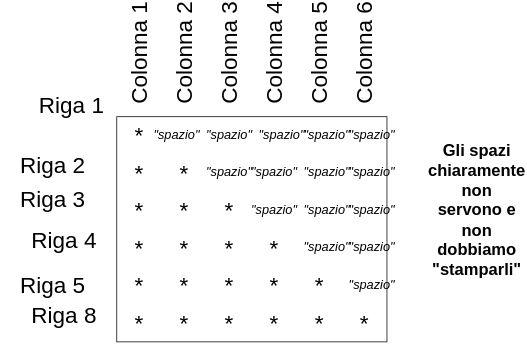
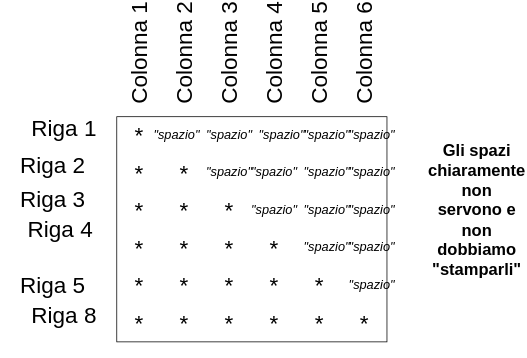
- <mxCell id="24" value="Riga 1" style="text;html=1;strokeColor=none;fillColor=none;align=center;verticalAlign=middle;whiteSpace=wrap;rounded=0;fontSize=30;" vertex="1" parent="1"><mxGeometry x="45" y="90" width="100" height="30" as="geometry" /></mxCell>
+ <mxCell id="24" value="Riga 1" style="text;html=1;strokeColor=none;fillColor=none;align=center;verticalAlign=middle;whiteSpace=wrap;rounded=0;fontSize=30;" vertex="1" parent="1"><mxGeometry x="35" y="120" width="100" height="30" as="geometry" /></mxCell>
- <mxCell id="27" value="Riga 4" style="text;html=1;strokeColor=none;fillColor=none;align=center;verticalAlign=middle;whiteSpace=wrap;rounded=0;fontSize=30;" vertex="1" parent="1"><mxGeometry x="35" y="270" width="100" height="30" as="geometry" /></mxCell>
+ <mxCell id="27" value="Riga 4" style="text;html=1;strokeColor=none;fillColor=none;align=center;verticalAlign=middle;whiteSpace=wrap;rounded=0;fontSize=30;" vertex="1" parent="1"><mxGeometry x="30" y="255" width="100" height="30" as="geometry" /></mxCell>
